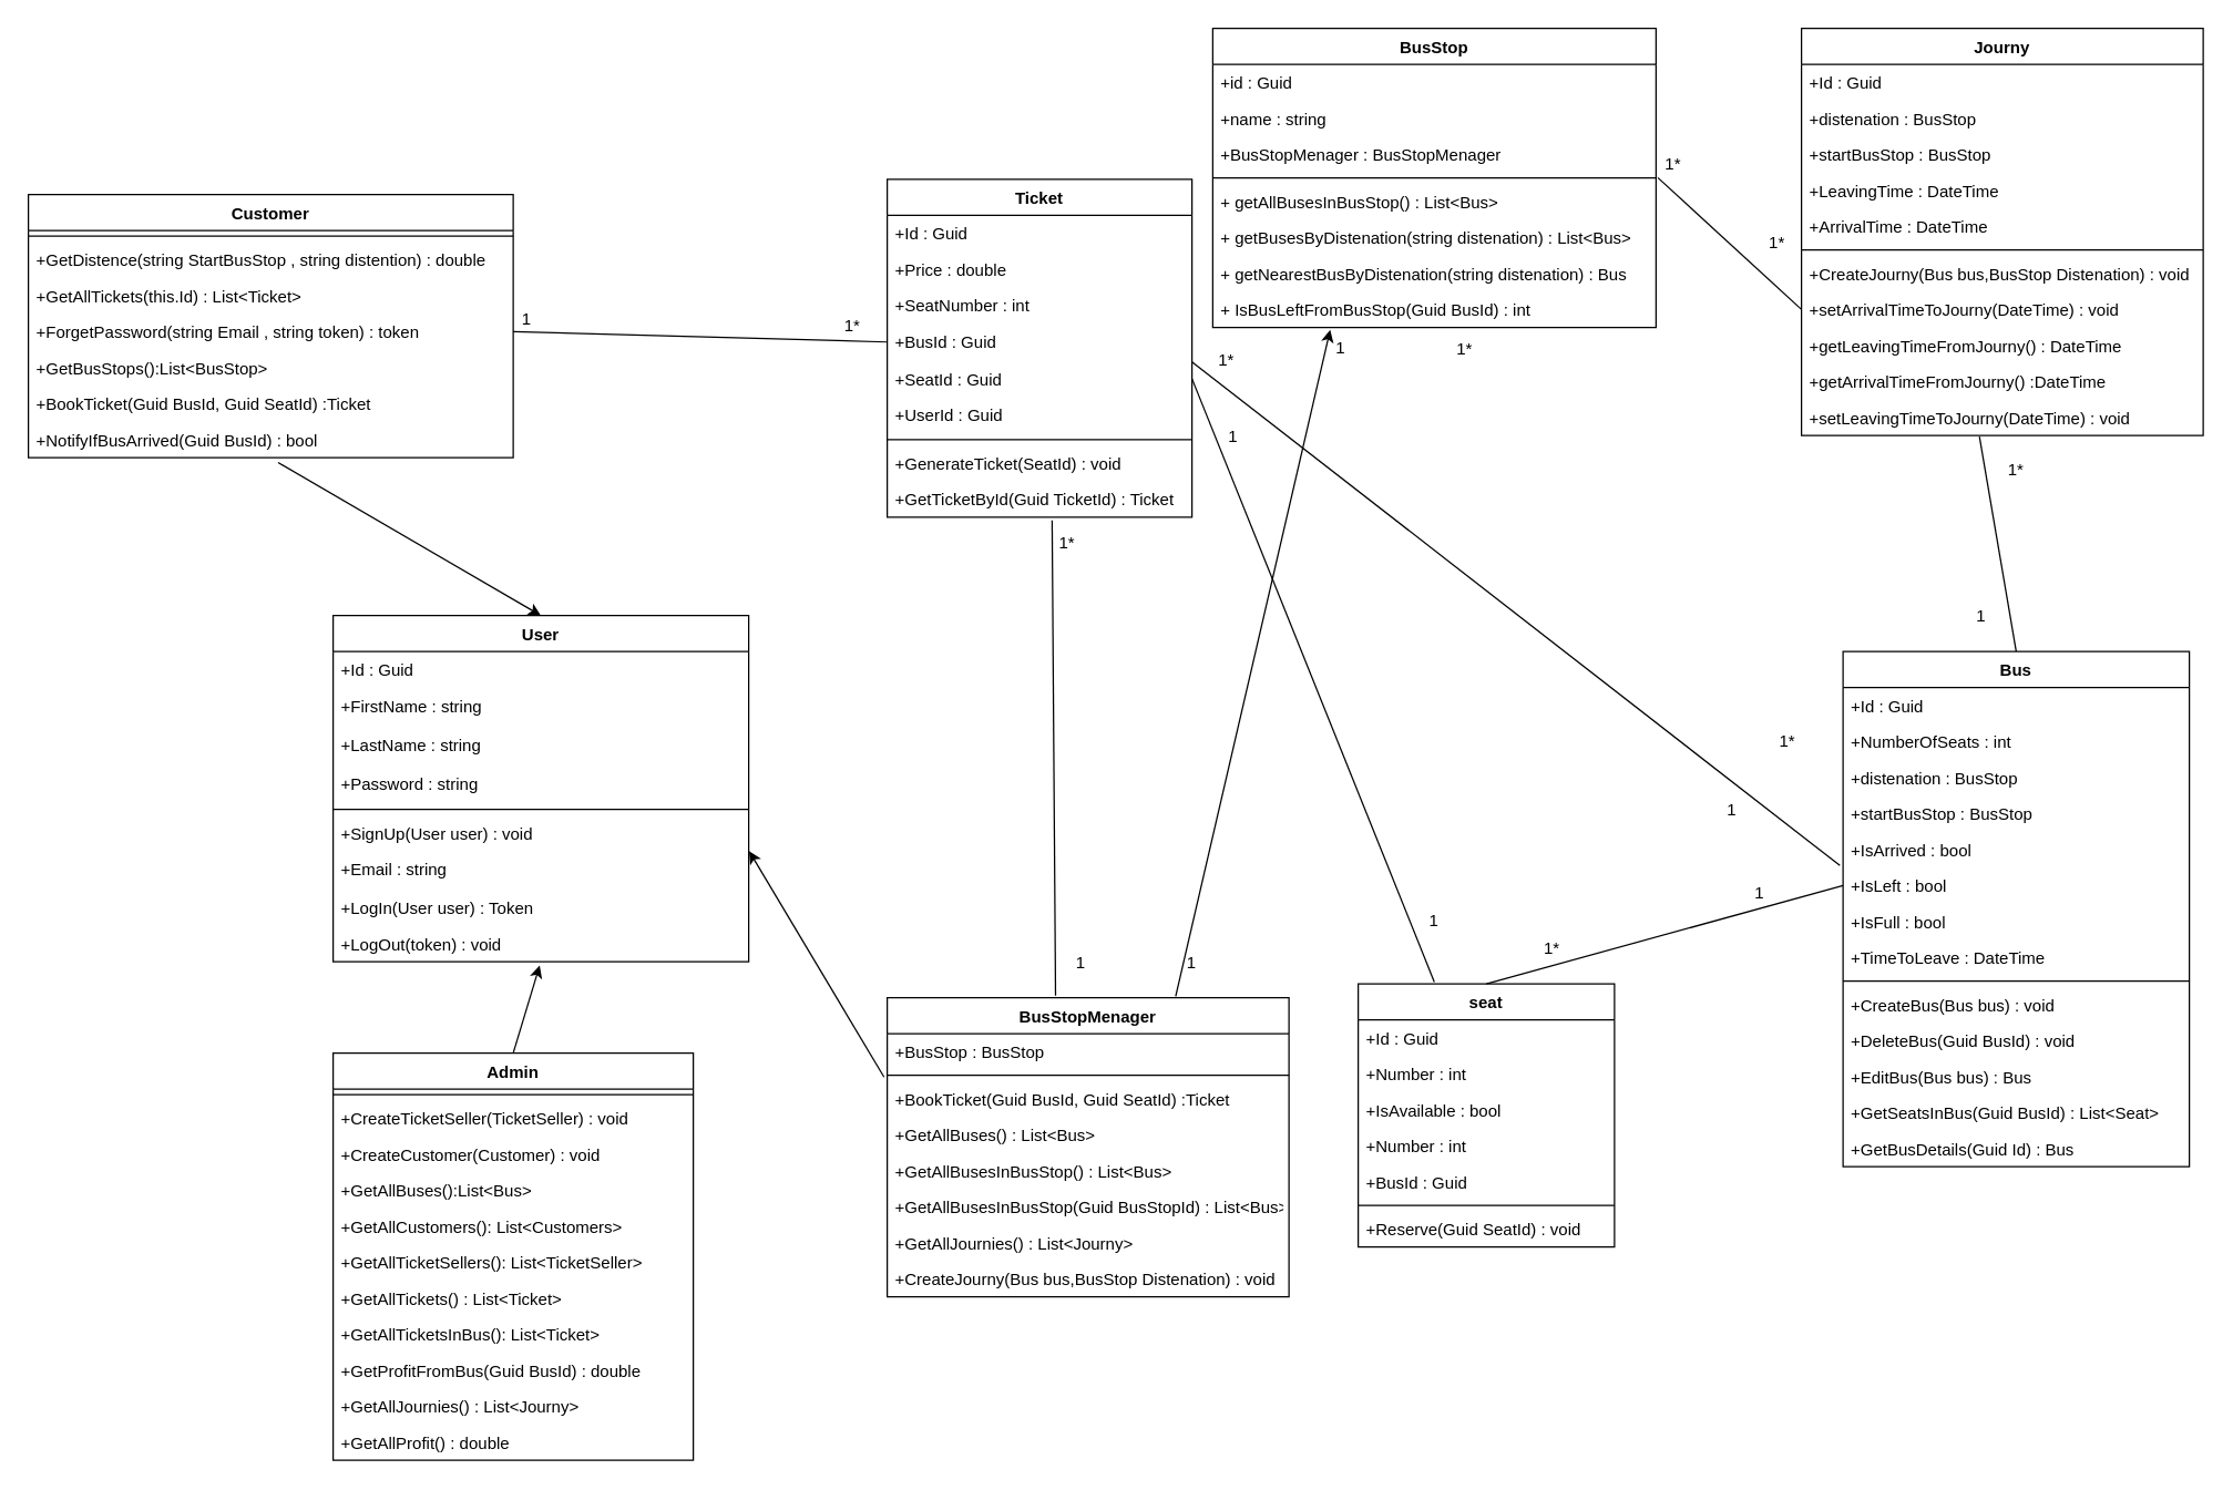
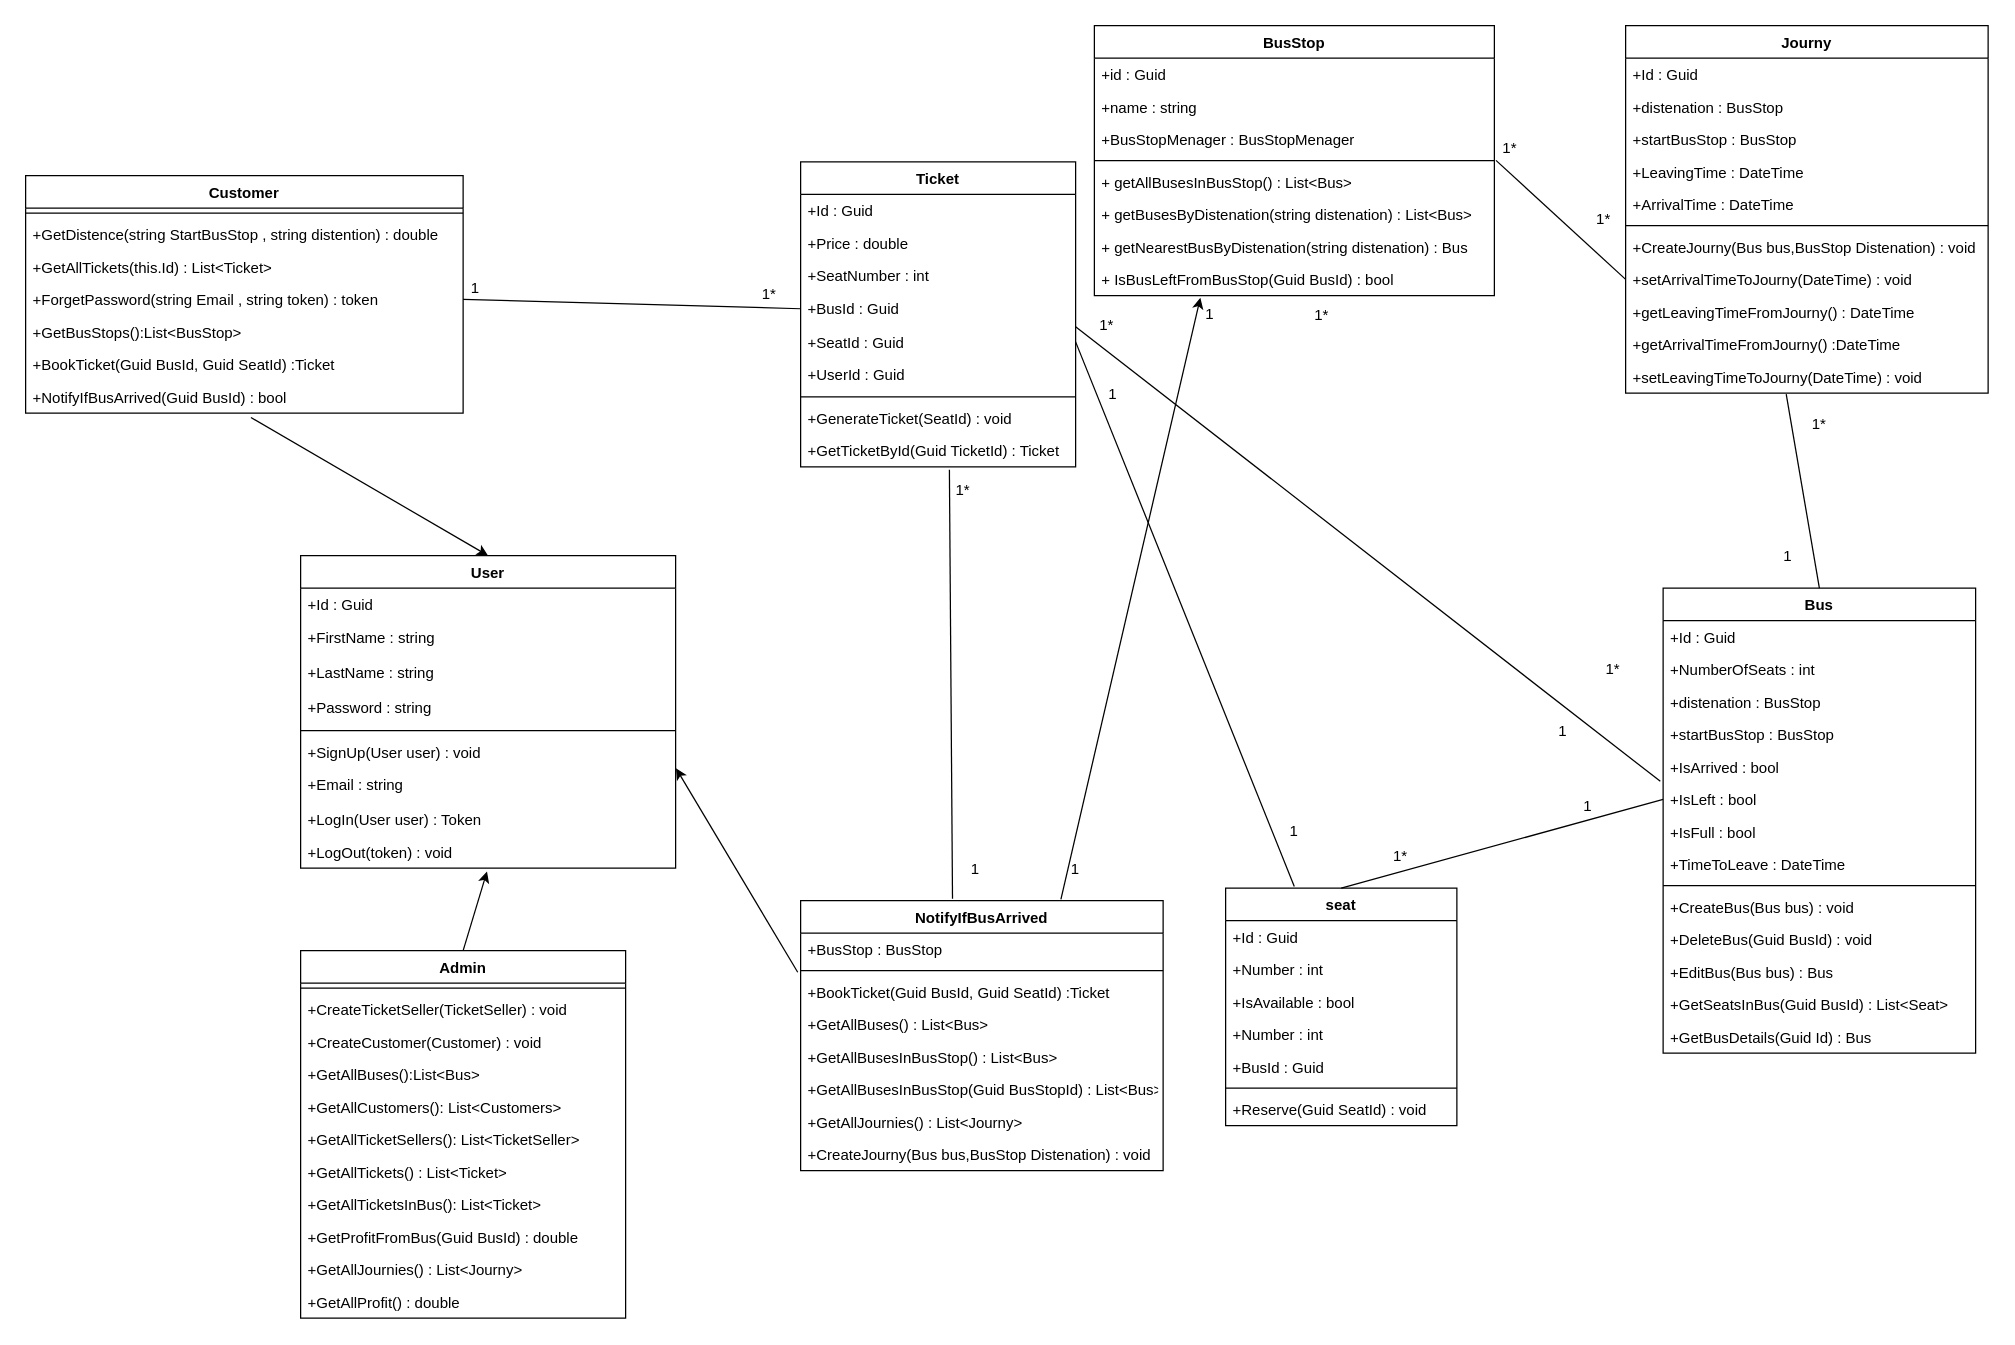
- <mxCell id="10" value="+ IsBusLeftFromBusStop(Guid BusId) : int" style="text;strokeColor=none;fillColor=none;align=left;verticalAlign=top;spacingLeft=4;spacingRight=4;overflow=hidden;rotatable=0;points=[[0,0.5],[1,0.5]];portConstraint=eastwest;" parent="2" vertex="1"><mxGeometry y="190" width="320" height="26" as="geometry" /></mxCell>
+ <mxCell id="10" value="+ IsBusLeftFromBusStop(Guid BusId) : bool" style="text;strokeColor=none;fillColor=none;align=left;verticalAlign=top;spacingLeft=4;spacingRight=4;overflow=hidden;rotatable=0;points=[[0,0.5],[1,0.5]];portConstraint=eastwest;" parent="2" vertex="1"><mxGeometry y="190" width="320" height="26" as="geometry" /></mxCell>
- <mxCell id="55" value="BusStopMenager" style="swimlane;fontStyle=1;align=center;verticalAlign=top;childLayout=stackLayout;horizontal=1;startSize=26;horizontalStack=0;resizeParent=1;resizeParentMax=0;resizeLast=0;collapsible=1;marginBottom=0;" parent="1" vertex="1"><mxGeometry x="640" y="720" width="290" height="216" as="geometry" /></mxCell>
+ <mxCell id="55" value="NotifyIfBusArrived" style="swimlane;fontStyle=1;align=center;verticalAlign=top;childLayout=stackLayout;horizontal=1;startSize=26;horizontalStack=0;resizeParent=1;resizeParentMax=0;resizeLast=0;collapsible=1;marginBottom=0;" parent="1" vertex="1"><mxGeometry x="640" y="720" width="290" height="216" as="geometry" /></mxCell>
